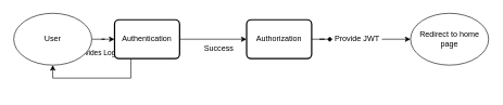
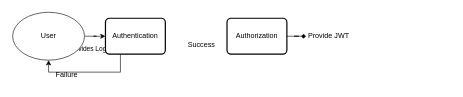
- <mxCell id="9" style="edgeStyle=orthogonalEdgeStyle;rounded=0;orthogonalLoop=1;jettySize=auto;html=1;entryX=0;entryY=0.5;entryDx=0;entryDy=0;" edge="1" parent="1" source="10" target="12"><mxGeometry relative="1" as="geometry" /></mxCell>
- <mxCell id="11" style="edgeStyle=orthogonalEdgeStyle;rounded=0;orthogonalLoop=1;jettySize=auto;html=1;entryX=0;entryY=0.5;entryDx=0;entryDy=0;startArrow=none;" edge="1" parent="1" source="13" target="7"><mxGeometry relative="1" as="geometry" /></mxCell>
- <mxCell id="7" value="&lt;div&gt;Redirect to home page &lt;/div&gt;" style="ellipse;whiteSpace=wrap;html=1;" parent="1" vertex="1"><mxGeometry x="630" width="120" height="80" as="geometry" y="20" /></mxCell>
+ <mxCell id="5" value="Failure" style="text;html=1;align=center;verticalAlign=middle;resizable=0;points=[];autosize=1;strokeColor=none;fillColor=none;" parent="1" vertex="1"><mxGeometry x="80" y="110" width="60" height="30" as="geometry" /></mxCell>
